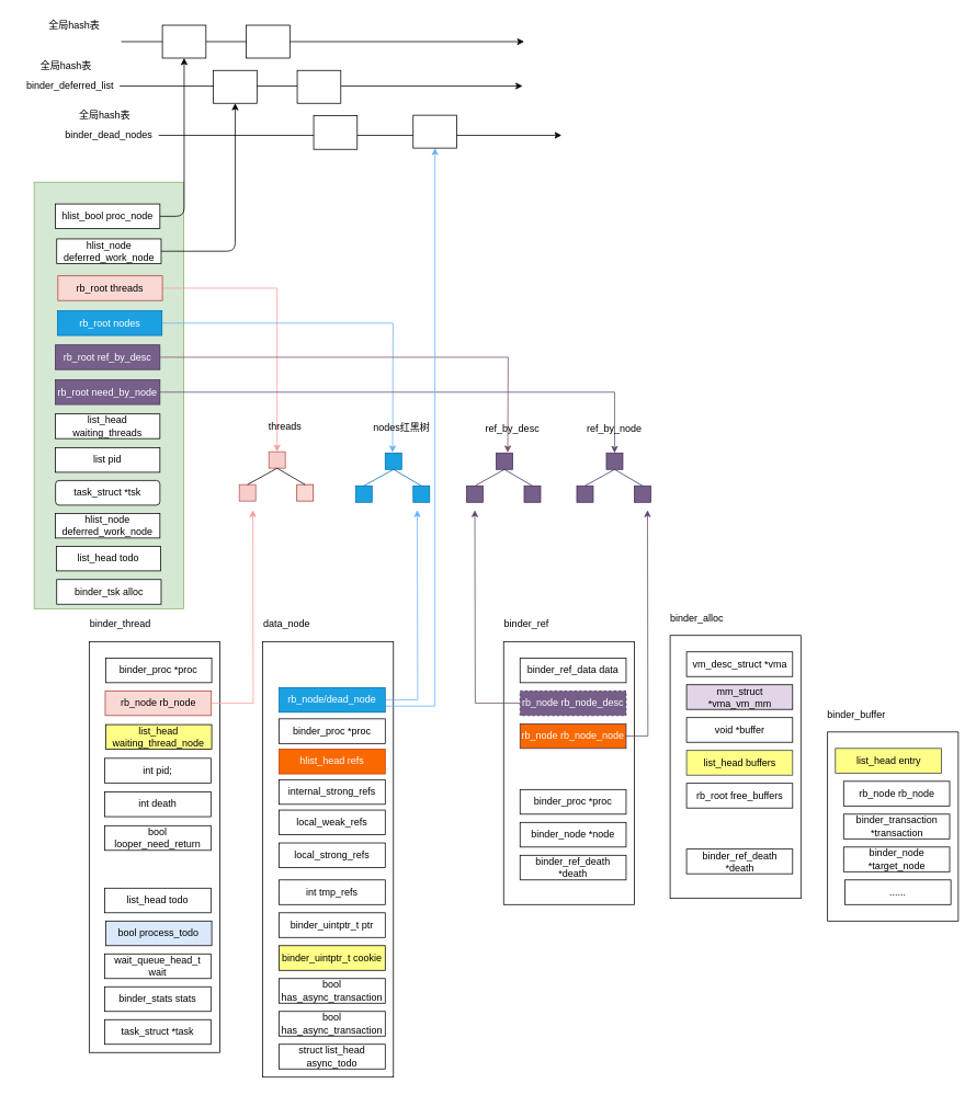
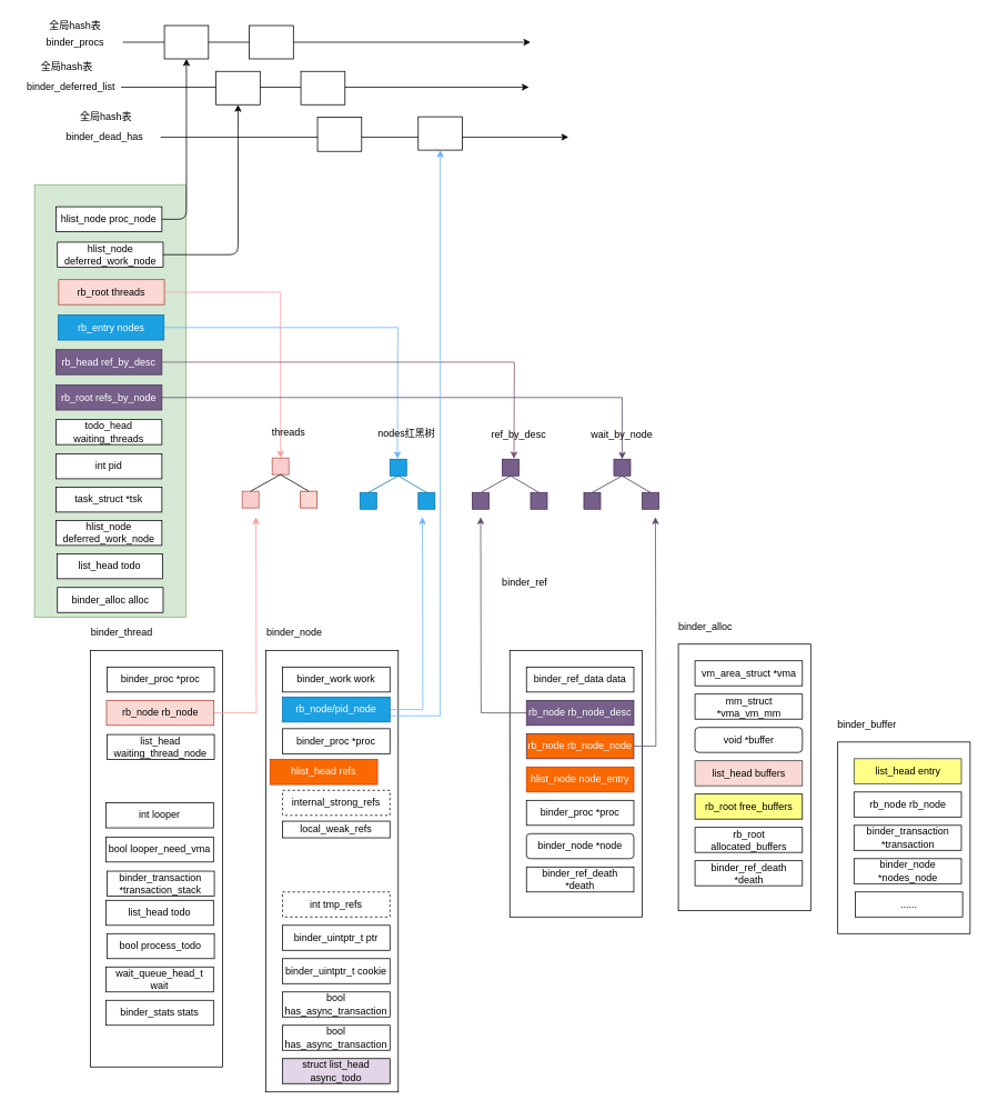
+ <mxCell id="3" value="binder_procs" style="text;html=1;strokeColor=none;fillColor=none;align=center;verticalAlign=middle;whiteSpace=wrap;rounded=0;" vertex="1" parent="1"><mxGeometry x="70" y="40" width="40" height="20" as="geometry" /></mxCell>
- <mxCell id="61" value="binder_dead_nodes" style="text;html=1;" vertex="1" parent="1"><mxGeometry x="77" y="149.5" width="130" height="30" as="geometry" /></mxCell>
+ <mxCell id="61" value="binder_dead_has" style="text;html=1;" vertex="1" parent="1"><mxGeometry x="77" y="149.5" width="130" height="30" as="geometry" /></mxCell>
- <mxCell id="42" value="hlist_bool proc_node" style="rounded=0;whiteSpace=wrap;html=1;" vertex="1" parent="1"><mxGeometry x="67" y="247.5" width="127" height="30" as="geometry" /></mxCell>
+ <mxCell id="42" value="hlist_node proc_node" style="rounded=0;whiteSpace=wrap;html=1;" vertex="1" parent="1"><mxGeometry x="67" y="247.5" width="127" height="30" as="geometry" /></mxCell>
- <mxCell id="7" value="rb_root nodes" style="rounded=0;whiteSpace=wrap;html=1;fillColor=#1ba1e2;strokeColor=#006EAF;fontColor=#ffffff;" vertex="1" parent="1"><mxGeometry x="69.5" y="377.5" width="127" height="30" as="geometry" /></mxCell>
+ <mxCell id="7" value="rb_entry nodes" style="rounded=0;whiteSpace=wrap;html=1;fillColor=#1ba1e2;strokeColor=#006EAF;fontColor=#ffffff;" vertex="1" parent="1"><mxGeometry x="69.5" y="377.5" width="127" height="30" as="geometry" /></mxCell>
- <mxCell id="9" value="rb_root ref_by_desc" style="rounded=0;whiteSpace=wrap;html=1;fillColor=#76608a;strokeColor=#432D57;fontColor=#ffffff;" vertex="1" parent="1"><mxGeometry x="67" y="419" width="127" height="30" as="geometry" /></mxCell>
+ <mxCell id="9" value="rb_head ref_by_desc" style="rounded=0;whiteSpace=wrap;html=1;fillColor=#76608a;strokeColor=#432D57;fontColor=#ffffff;" vertex="1" parent="1"><mxGeometry x="67" y="419" width="127" height="30" as="geometry" /></mxCell>
- <mxCell id="11" value="rb_root need_by_node" style="rounded=0;whiteSpace=wrap;html=1;fillColor=#76608a;strokeColor=#432D57;fontColor=#ffffff;" vertex="1" parent="1"><mxGeometry x="67" y="461.5" width="127" height="30" as="geometry" /></mxCell>
+ <mxCell id="11" value="rb_root refs_by_node" style="rounded=0;whiteSpace=wrap;html=1;fillColor=#76608a;strokeColor=#432D57;fontColor=#ffffff;" vertex="1" parent="1"><mxGeometry x="67" y="461.5" width="127" height="30" as="geometry" /></mxCell>
- <mxCell id="97" value="list_head waiting_threads" style="rounded=0;whiteSpace=wrap;html=1;" vertex="1" parent="1"><mxGeometry x="67" y="503" width="127" height="30" as="geometry" /></mxCell>
+ <mxCell id="97" value="todo_head waiting_threads" style="rounded=0;whiteSpace=wrap;html=1;" vertex="1" parent="1"><mxGeometry x="67" y="503" width="127" height="30" as="geometry" /></mxCell>
- <mxCell id="53" value="ref_by_node" style="text;html=1;strokeColor=none;fillColor=none;align=center;verticalAlign=middle;whiteSpace=wrap;rounded=0;" vertex="1" parent="1"><mxGeometry x="676" y="510.5" width="142" height="20" as="geometry" /></mxCell>
+ <mxCell id="53" value="wait_by_node" style="text;html=1;strokeColor=none;fillColor=none;align=center;verticalAlign=middle;whiteSpace=wrap;rounded=0;" vertex="1" parent="1"><mxGeometry x="676" y="510.5" width="142" height="20" as="geometry" /></mxCell>
- <mxCell id="98" value="list pid" style="rounded=0;whiteSpace=wrap;html=1;" vertex="1" parent="1"><mxGeometry x="67" y="544" width="127" height="30" as="geometry" /></mxCell>
+ <mxCell id="98" value="int pid" style="rounded=0;whiteSpace=wrap;html=1;" vertex="1" parent="1"><mxGeometry x="67" y="544" width="127" height="30" as="geometry" /></mxCell>
- <mxCell id="99" value="task_struct *tsk" style="whiteSpace=wrap;html=1;rounded=1;" vertex="1" parent="1"><mxGeometry x="67" y="584" width="127" height="30" as="geometry" /></mxCell>
+ <mxCell id="99" value="task_struct *tsk" style="rounded=0;whiteSpace=wrap;html=1;" vertex="1" parent="1"><mxGeometry x="67" y="584" width="127" height="30" as="geometry" /></mxCell>
- <mxCell id="102" value="binder_tsk alloc" style="rounded=0;whiteSpace=wrap;html=1;" vertex="1" parent="1"><mxGeometry x="68.5" y="704.5" width="127" height="30" as="geometry" /></mxCell>
+ <mxCell id="102" value="binder_alloc alloc" style="rounded=0;whiteSpace=wrap;html=1;" vertex="1" parent="1"><mxGeometry x="68.5" y="704.5" width="127" height="30" as="geometry" /></mxCell>
- <mxCell id="56" value="data_node" style="text;html=1;" vertex="1" parent="1"><mxGeometry x="317.5" y="745" width="100" height="30" as="geometry" /></mxCell>
+ <mxCell id="56" value="binder_node" style="text;html=1;" vertex="1" parent="1"><mxGeometry x="317.5" y="745" width="100" height="30" as="geometry" /></mxCell>
- <mxCell id="68" value="binder_ref" style="text;html=1;" vertex="1" parent="1"><mxGeometry x="610.5" y="745" width="100" height="30" as="geometry" /></mxCell>
+ <mxCell id="68" value="binder_ref" style="text;html=1;" vertex="1" parent="1"><mxGeometry x="600.5" y="685" width="100" height="30" as="geometry" /></mxCell>
- <mxCell id="104" value="vm_desc_struct *vma" style="rounded=0;whiteSpace=wrap;html=1;" vertex="1" parent="1"><mxGeometry x="834.5" y="792.5" width="129" height="30" as="geometry" /></mxCell>
+ <mxCell id="104" value="vm_area_struct *vma" style="rounded=0;whiteSpace=wrap;html=1;" vertex="1" parent="1"><mxGeometry x="834.5" y="792.5" width="129" height="30" as="geometry" /></mxCell>
+ <mxCell id="55" value="binder_work work" style="rounded=0;whiteSpace=wrap;html=1;" vertex="1" parent="1"><mxGeometry x="339" y="800" width="129" height="30" as="geometry" /></mxCell>
- <mxCell id="106" value="mm_struct *vma_vm_mm" style="rounded=0;whiteSpace=wrap;html=1;fillColor=#e1d5e7;" vertex="1" parent="1"><mxGeometry x="834.5" y="832.5" width="129" height="30" as="geometry" /></mxCell>
+ <mxCell id="106" value="mm_struct *vma_vm_mm" style="rounded=0;whiteSpace=wrap;html=1;" vertex="1" parent="1"><mxGeometry x="834.5" y="832.5" width="129" height="30" as="geometry" /></mxCell>
- <mxCell id="59" value="rb_node/dead_node" style="rounded=0;whiteSpace=wrap;html=1;fillColor=#1ba1e2;strokeColor=#006EAF;fontColor=#ffffff;" vertex="1" parent="1"><mxGeometry x="339" y="836" width="129" height="30" as="geometry" /></mxCell>
+ <mxCell id="59" value="rb_node/pid_node" style="rounded=0;whiteSpace=wrap;html=1;fillColor=#1ba1e2;strokeColor=#006EAF;fontColor=#ffffff;" vertex="1" parent="1"><mxGeometry x="339" y="836" width="129" height="30" as="geometry" /></mxCell>
- <mxCell id="70" value="rb_node rb_node_desc" style="rounded=0;whiteSpace=wrap;html=1;fillColor=#76608a;strokeColor=#432D57;fontColor=#ffffff;dashed=1;" vertex="1" parent="1"><mxGeometry x="632" y="840" width="129" height="30" as="geometry" /></mxCell>
+ <mxCell id="70" value="rb_node rb_node_desc" style="rounded=0;whiteSpace=wrap;html=1;fillColor=#76608a;strokeColor=#432D57;fontColor=#ffffff;" vertex="1" parent="1"><mxGeometry x="632" y="840" width="129" height="30" as="geometry" /></mxCell>
- <mxCell id="107" value="void *buffer" style="rounded=0;whiteSpace=wrap;html=1;" vertex="1" parent="1"><mxGeometry x="834.5" y="872.5" width="129" height="30" as="geometry" /></mxCell>
+ <mxCell id="107" value="void *buffer" style="whiteSpace=wrap;html=1;rounded=1;" vertex="1" parent="1"><mxGeometry x="834.5" y="872.5" width="129" height="30" as="geometry" /></mxCell>
- <mxCell id="87" value="list_head waiting_thread_node" style="rounded=0;whiteSpace=wrap;html=1;fillColor=#ffff88;" vertex="1" parent="1"><mxGeometry x="128" y="881" width="129" height="30" as="geometry" /></mxCell>
+ <mxCell id="87" value="list_head waiting_thread_node" style="rounded=0;whiteSpace=wrap;html=1;" vertex="1" parent="1"><mxGeometry x="128" y="881" width="129" height="30" as="geometry" /></mxCell>
- <mxCell id="113" value="list_head entry" style="rounded=0;whiteSpace=wrap;html=1;fillColor=#ffff88;strokeColor=#36393d;" vertex="1" parent="1"><mxGeometry x="1015.5" y="910" width="129" height="30" as="geometry" /></mxCell>
+ <mxCell id="113" value="list_head entry" style="rounded=0;whiteSpace=wrap;html=1;fillColor=#ffff88;strokeColor=#36393d;" vertex="1" parent="1"><mxGeometry x="1025.5" y="910" width="129" height="30" as="geometry" /></mxCell>
- <mxCell id="77" value="hlist_head refs" style="rounded=0;whiteSpace=wrap;html=1;fillColor=#fa6800;strokeColor=#C73500;fontColor=#ffffff;" vertex="1" parent="1"><mxGeometry x="339" y="911" width="129" height="30" as="geometry" /></mxCell>
+ <mxCell id="77" value="hlist_head refs" style="rounded=0;whiteSpace=wrap;html=1;fillColor=#fa6800;strokeColor=#C73500;fontColor=#ffffff;" vertex="1" parent="1"><mxGeometry x="324" y="911" width="129" height="30" as="geometry" /></mxCell>
- <mxCell id="108" value="list_head buffers" style="rounded=0;whiteSpace=wrap;html=1;fillColor=#ffff88;strokeColor=#36393d;" vertex="1" parent="1"><mxGeometry x="834.5" y="912.5" width="129" height="30" as="geometry" /></mxCell>
+ <mxCell id="108" value="list_head buffers" style="rounded=0;whiteSpace=wrap;html=1;fillColor=#fad9d5;strokeColor=#36393d;" vertex="1" parent="1"><mxGeometry x="834.5" y="912.5" width="129" height="30" as="geometry" /></mxCell>
+ <mxCell id="73" value="hlist_node node_entry" style="rounded=0;whiteSpace=wrap;html=1;fillColor=#fa6800;strokeColor=#C73500;fontColor=#ffffff;" vertex="1" parent="1"><mxGeometry x="632" y="920" width="129" height="30" as="geometry" /></mxCell>
- <mxCell id="88" value="int pid;" style="rounded=0;whiteSpace=wrap;html=1;" vertex="1" parent="1"><mxGeometry x="127" y="922" width="129" height="30" as="geometry" /></mxCell>
- <mxCell id="78" value="internal_strong_refs" style="rounded=0;whiteSpace=wrap;html=1;" vertex="1" parent="1"><mxGeometry x="339" y="948" width="129" height="30" as="geometry" /></mxCell>
+ <mxCell id="78" value="internal_strong_refs" style="rounded=0;whiteSpace=wrap;html=1;dashed=1;" vertex="1" parent="1"><mxGeometry x="339" y="948" width="129" height="30" as="geometry" /></mxCell>
- <mxCell id="109" value="rb_root free_buffers" style="rounded=0;whiteSpace=wrap;html=1;" vertex="1" parent="1"><mxGeometry x="834.5" y="952.5" width="129" height="30" as="geometry" /></mxCell>
+ <mxCell id="109" value="rb_root free_buffers" style="rounded=0;whiteSpace=wrap;html=1;fillColor=#ffff88;" vertex="1" parent="1"><mxGeometry x="834.5" y="952.5" width="129" height="30" as="geometry" /></mxCell>
- <mxCell id="89" value="int death" style="rounded=0;whiteSpace=wrap;html=1;" vertex="1" parent="1"><mxGeometry x="127" y="963" width="129" height="30" as="geometry" /></mxCell>
+ <mxCell id="89" value="int looper" style="rounded=0;whiteSpace=wrap;html=1;" vertex="1" parent="1"><mxGeometry x="127" y="963" width="129" height="30" as="geometry" /></mxCell>
- <mxCell id="79" value="local_weak_refs" style="rounded=0;whiteSpace=wrap;html=1;" vertex="1" parent="1"><mxGeometry x="339" y="985" width="129" height="30" as="geometry" /></mxCell>
+ <mxCell id="79" value="local_weak_refs" style="rounded=0;whiteSpace=wrap;html=1;" vertex="1" parent="1"><mxGeometry x="339" y="985" width="129" height="20" as="geometry" /></mxCell>
+ <mxCell id="110" value="rb_root allocated_buffers" style="rounded=0;whiteSpace=wrap;html=1;" vertex="1" parent="1"><mxGeometry x="834.5" y="992.5" width="129" height="30" as="geometry" /></mxCell>
- <mxCell id="75" value="binder_node *node" style="rounded=0;whiteSpace=wrap;html=1;" vertex="1" parent="1"><mxGeometry x="632" y="1000" width="129" height="30" as="geometry" /></mxCell>
+ <mxCell id="75" value="binder_node *node" style="whiteSpace=wrap;html=1;rounded=1;" vertex="1" parent="1"><mxGeometry x="632" y="1000" width="129" height="30" as="geometry" /></mxCell>
- <mxCell id="90" value="bool looper_need_return" style="rounded=0;whiteSpace=wrap;html=1;" vertex="1" parent="1"><mxGeometry x="127" y="1004" width="129" height="30" as="geometry" /></mxCell>
+ <mxCell id="90" value="bool looper_need_vma" style="rounded=0;whiteSpace=wrap;html=1;" vertex="1" parent="1"><mxGeometry x="127" y="1004" width="129" height="30" as="geometry" /></mxCell>
- <mxCell id="80" value="local_strong_refs" style="rounded=0;whiteSpace=wrap;html=1;" vertex="1" parent="1"><mxGeometry x="339" y="1025" width="129" height="30" as="geometry" /></mxCell>
- <mxCell id="117" value="binder_node *target_node" style="rounded=0;whiteSpace=wrap;html=1;" vertex="1" parent="1"><mxGeometry x="1025.5" y="1030" width="129" height="30" as="geometry" /></mxCell>
+ <mxCell id="117" value="binder_node *nodes_node" style="rounded=0;whiteSpace=wrap;html=1;" vertex="1" parent="1"><mxGeometry x="1025.5" y="1030" width="129" height="30" as="geometry" /></mxCell>
+ <mxCell id="91" value="binder_transaction *transaction_stack" style="rounded=0;whiteSpace=wrap;html=1;" vertex="1" parent="1"><mxGeometry x="128" y="1045" width="129" height="30" as="geometry" /></mxCell>
- <mxCell id="81" value="int tmp_refs" style="rounded=0;whiteSpace=wrap;html=1;" vertex="1" parent="1"><mxGeometry x="339" y="1070" width="129" height="30" as="geometry" /></mxCell>
+ <mxCell id="81" value="int tmp_refs" style="rounded=0;whiteSpace=wrap;html=1;dashed=1;" vertex="1" parent="1"><mxGeometry x="339" y="1070" width="129" height="30" as="geometry" /></mxCell>
- <mxCell id="93" value="bool process_todo" style="rounded=0;whiteSpace=wrap;html=1;fillColor=#dae8fc;" vertex="1" parent="1"><mxGeometry x="128" y="1120" width="129" height="30" as="geometry" /></mxCell>
+ <mxCell id="93" value="bool process_todo" style="rounded=0;whiteSpace=wrap;html=1;" vertex="1" parent="1"><mxGeometry x="128" y="1120" width="129" height="30" as="geometry" /></mxCell>
- <mxCell id="83" value="binder_uintptr_t cookie" style="rounded=0;whiteSpace=wrap;html=1;fillColor=#ffff88;" vertex="1" parent="1"><mxGeometry x="339" y="1150" width="129" height="30" as="geometry" /></mxCell>
+ <mxCell id="83" value="binder_uintptr_t cookie" style="rounded=0;whiteSpace=wrap;html=1;" vertex="1" parent="1"><mxGeometry x="339" y="1150" width="129" height="30" as="geometry" /></mxCell>
- <mxCell id="96" value="task_struct *task" style="rounded=0;whiteSpace=wrap;html=1;" vertex="1" parent="1"><mxGeometry x="127" y="1240" width="129" height="30" as="geometry" /></mxCell>
- <mxCell id="85" value="struct list_head async_todo" style="rounded=0;whiteSpace=wrap;html=1;" vertex="1" parent="1"><mxGeometry x="339" y="1270" width="129" height="30" as="geometry" /></mxCell>
+ <mxCell id="85" value="struct list_head async_todo" style="rounded=0;whiteSpace=wrap;html=1;fillColor=#e1d5e7;" vertex="1" parent="1"><mxGeometry x="339" y="1270" width="129" height="30" as="geometry" /></mxCell>
